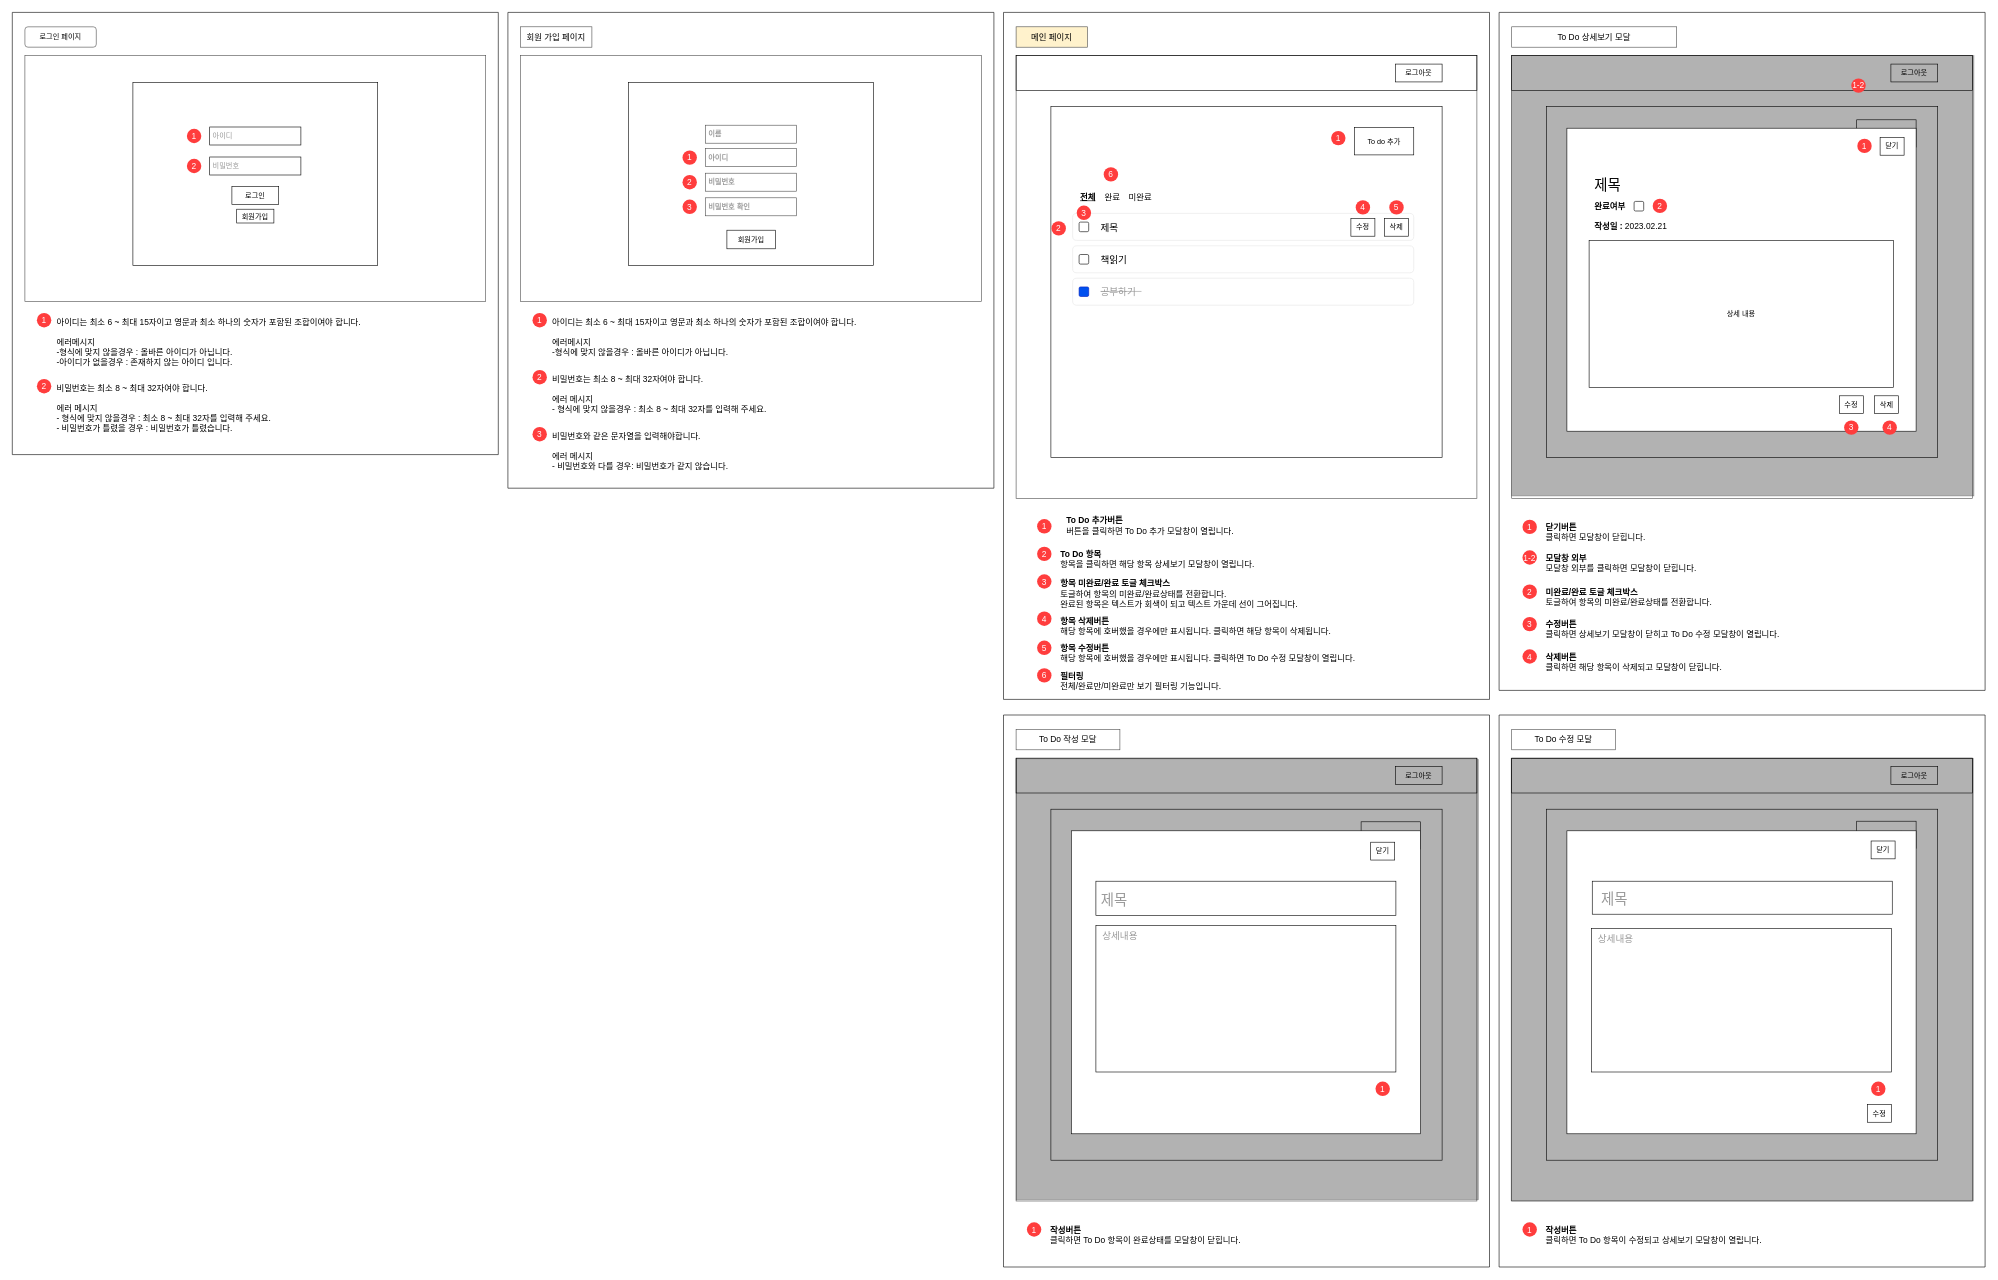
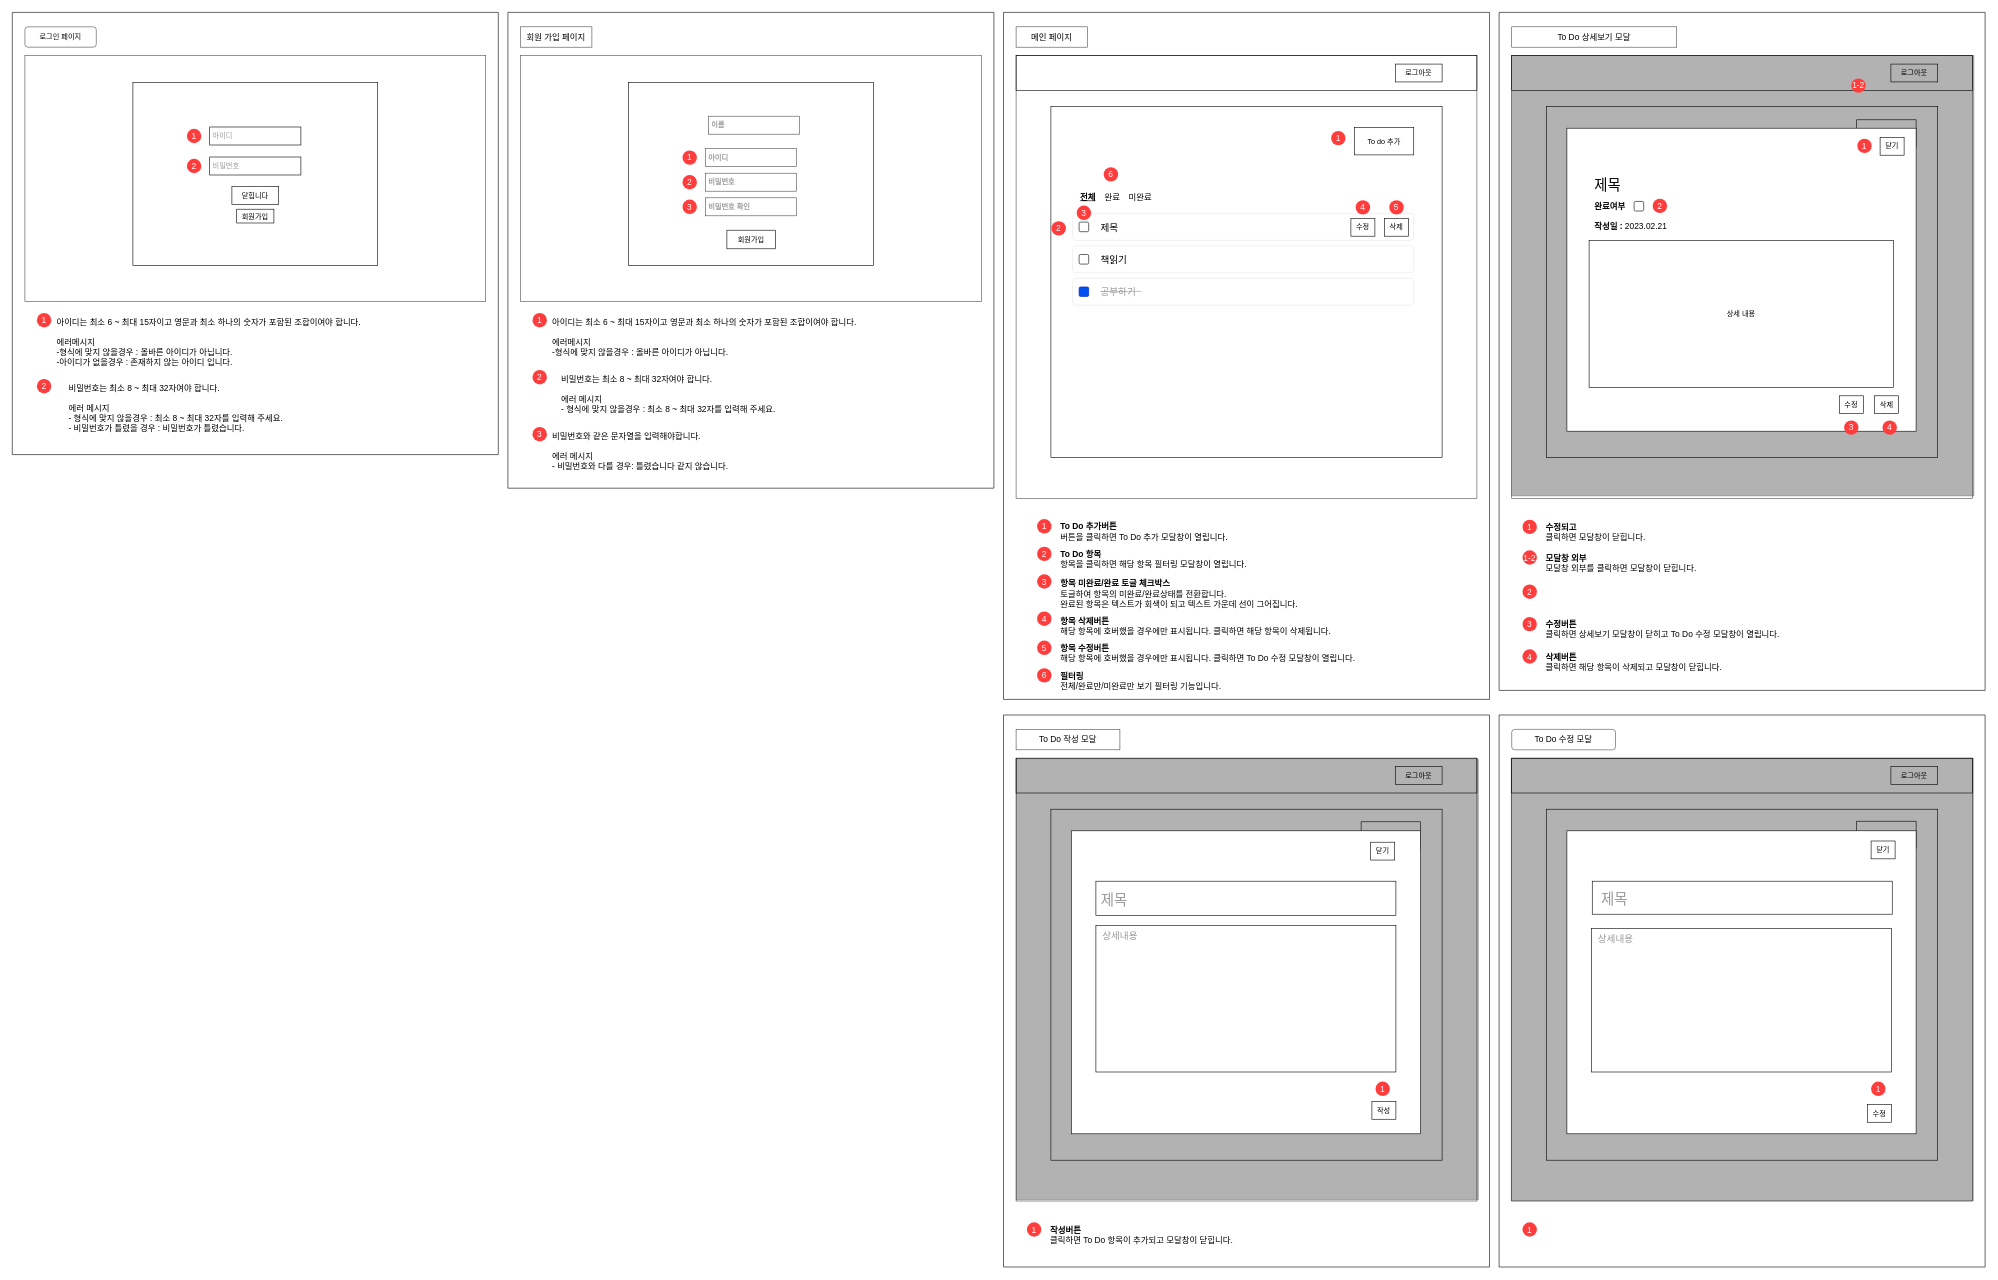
- <mxCell id="37" value="메인 페이지" style="rounded=0;whiteSpace=wrap;html=1;strokeColor=#4D4D4D;fontSize=14;fontColor=#000000;fillColor=#fff2cc;" parent="34" vertex="1"><mxGeometry x="21" y="24" width="119" height="34" as="geometry" /></mxCell>
+ <mxCell id="37" value="메인 페이지" style="rounded=0;whiteSpace=wrap;html=1;strokeColor=#4D4D4D;fontSize=14;fontColor=#000000;fillColor=#FFFFFF;" parent="34" vertex="1"><mxGeometry x="21" y="24" width="119" height="34" as="geometry" /></mxCell>
- <mxCell id="29" value="&lt;font color=&quot;#999999&quot;&gt;&lt;b&gt;&amp;nbsp;이름&lt;/b&gt;&lt;/font&gt;" style="rounded=0;whiteSpace=wrap;html=1;fillColor=none;align=left;strokeColor=#4D4D4D;" parent="16" vertex="1"><mxGeometry x="329" y="188" width="152" height="30" as="geometry" /></mxCell>
+ <mxCell id="29" value="&lt;font color=&quot;#999999&quot;&gt;&lt;b&gt;&amp;nbsp;이름&lt;/b&gt;&lt;/font&gt;" style="rounded=0;whiteSpace=wrap;html=1;fillColor=none;align=left;strokeColor=#4D4D4D;" parent="16" vertex="1"><mxGeometry x="334" y="173" width="152" height="30" as="geometry" /></mxCell>
- <mxCell id="14" value="&lt;font&gt;&lt;span&gt;로그인&lt;/span&gt;&lt;/font&gt;" style="rounded=0;whiteSpace=wrap;html=1;fillColor=none;align=center;strokeColor=#000000;fontStyle=0;fontColor=#000000;" vertex="1" parent="2"><mxGeometry x="366" y="290" width="78" height="30" as="geometry" /></mxCell>
+ <mxCell id="14" value="&lt;font&gt;&lt;span&gt;닫힙니다&lt;/span&gt;&lt;/font&gt;" style="rounded=0;whiteSpace=wrap;html=1;fillColor=none;align=center;strokeColor=#000000;fontStyle=0;fontColor=#000000;" vertex="1" parent="2"><mxGeometry x="366" y="290" width="78" height="30" as="geometry" /></mxCell>
- <mxCell id="26" value="비밀번호는 최소 8 ~ 최대 32자여야 합니다.&lt;br&gt;&lt;br&gt;에러 메시지&lt;br&gt;- 형식에 맞지 않을경우 : 최소 8 ~ 최대 32자를 입력해 주세요." style="text;html=1;align=left;verticalAlign=top;resizable=0;points=[];autosize=1;strokeColor=none;fillColor=none;fontSize=14;fontColor=#000000;" parent="16" vertex="1"><mxGeometry x="72" y="596" width="399" height="79" as="geometry" /></mxCell>
+ <mxCell id="26" value="비밀번호는 최소 8 ~ 최대 32자여야 합니다.&lt;br&gt;&lt;br&gt;에러 메시지&lt;br&gt;- 형식에 맞지 않을경우 : 최소 8 ~ 최대 32자를 입력해 주세요." style="text;html=1;align=left;verticalAlign=top;resizable=0;points=[];autosize=1;strokeColor=none;fillColor=none;fontSize=14;fontColor=#000000;" parent="16" vertex="1"><mxGeometry x="87" y="596" width="399" height="79" as="geometry" /></mxCell>
- <mxCell id="12" value="비밀번호는 최소 8 ~ 최대 32자여야 합니다.&lt;br&gt;&lt;br&gt;에러 메시지&lt;br&gt;- 형식에 맞지 않을경우 : 최소 8 ~ 최대 32자를 입력해 주세요.&lt;br&gt;- 비밀번호가 틀렸을 경우 : 비밀번호가 틀렸습니다." style="text;html=1;align=left;verticalAlign=top;resizable=0;points=[];autosize=1;strokeColor=none;fillColor=none;fontSize=14;fontColor=#000000;" parent="2" vertex="1"><mxGeometry x="72" y="611" width="400" height="100" as="geometry" /></mxCell>
+ <mxCell id="12" value="비밀번호는 최소 8 ~ 최대 32자여야 합니다.&lt;br&gt;&lt;br&gt;에러 메시지&lt;br&gt;- 형식에 맞지 않을경우 : 최소 8 ~ 최대 32자를 입력해 주세요.&lt;br&gt;- 비밀번호가 틀렸을 경우 : 비밀번호가 틀렸습니다." style="text;html=1;align=left;verticalAlign=top;resizable=0;points=[];autosize=1;strokeColor=none;fillColor=none;fontSize=14;fontColor=#000000;" parent="2" vertex="1"><mxGeometry x="92" y="611" width="400" height="100" as="geometry" /></mxCell>
- <mxCell id="32" value="비밀번호와 같은 문자열을 입력해야합니다.&lt;br&gt;&lt;br&gt;에러 메시지&lt;br&gt;- 비밀번호와 다를 경우: 비밀번호가 같지 않습니다." style="text;html=1;align=left;verticalAlign=top;resizable=0;points=[];autosize=1;strokeColor=none;fillColor=none;fontSize=14;fontColor=#000000;" parent="16" vertex="1"><mxGeometry x="72" y="691" width="334" height="79" as="geometry" /></mxCell>
+ <mxCell id="32" value="비밀번호와 같은 문자열을 입력해야합니다.&lt;br&gt;&lt;br&gt;에러 메시지&lt;br&gt;- 비밀번호와 다를 경우: 틀렸습니다 같지 않습니다." style="text;html=1;align=left;verticalAlign=top;resizable=0;points=[];autosize=1;strokeColor=none;fillColor=none;fontSize=14;fontColor=#000000;" parent="16" vertex="1"><mxGeometry x="72" y="691" width="334" height="79" as="geometry" /></mxCell>
- <mxCell id="42" value="&lt;b&gt;To Do 추가버튼&lt;/b&gt;&lt;br&gt;버튼을 클릭하면 To Do 추가 모달창이 열립니다." style="text;html=1;align=left;verticalAlign=top;resizable=0;points=[];autosize=1;strokeColor=none;fillColor=none;fontSize=14;fontColor=#000000;" parent="34" vertex="1"><mxGeometry x="103" y="832" width="316" height="46" as="geometry" /></mxCell>
+ <mxCell id="42" value="&lt;b&gt;To Do 추가버튼&lt;/b&gt;&lt;br&gt;버튼을 클릭하면 To Do 추가 모달창이 열립니다." style="text;html=1;align=left;verticalAlign=top;resizable=0;points=[];autosize=1;strokeColor=none;fillColor=none;fontSize=14;fontColor=#000000;" parent="34" vertex="1"><mxGeometry x="93" y="842" width="316" height="46" as="geometry" /></mxCell>
- <mxCell id="101" value="&lt;b&gt;닫기버튼&lt;br&gt;&lt;/b&gt;클릭하면 모달창이 닫힙니다." style="text;html=1;align=left;verticalAlign=top;resizable=0;points=[];autosize=1;strokeColor=none;fillColor=none;fontSize=14;fontColor=#000000;" parent="74" vertex="1"><mxGeometry x="76" y="843" width="198" height="46" as="geometry" /></mxCell>
+ <mxCell id="101" value="&lt;b&gt;수정되고&lt;br&gt;&lt;/b&gt;클릭하면 모달창이 닫힙니다." style="text;html=1;align=left;verticalAlign=top;resizable=0;points=[];autosize=1;strokeColor=none;fillColor=none;fontSize=14;fontColor=#000000;" parent="74" vertex="1"><mxGeometry x="76" y="843" width="198" height="46" as="geometry" /></mxCell>
- <mxCell id="44" value="&lt;b&gt;To Do 항목&lt;/b&gt;&lt;br&gt;항목을 클릭하면 해당 항목 상세보기 모달창이 열립니다." style="text;html=1;align=left;verticalAlign=top;resizable=0;points=[];autosize=1;strokeColor=none;fillColor=none;fontSize=14;fontColor=#000000;" parent="34" vertex="1"><mxGeometry x="93" y="888" width="367" height="46" as="geometry" /></mxCell>
+ <mxCell id="44" value="&lt;b&gt;To Do 항목&lt;/b&gt;&lt;br&gt;항목을 클릭하면 해당 항목 필터링 모달창이 열립니다." style="text;html=1;align=left;verticalAlign=top;resizable=0;points=[];autosize=1;strokeColor=none;fillColor=none;fontSize=14;fontColor=#000000;" parent="34" vertex="1"><mxGeometry x="93" y="888" width="367" height="46" as="geometry" /></mxCell>
- <mxCell id="99" value="&lt;b&gt;미완료/완료&lt;/b&gt;&amp;nbsp;&lt;b&gt;토글&amp;nbsp;체크박스&lt;/b&gt;&lt;br&gt;토글하여 항목의 미완료/완료상태를 전환합니다." style="text;html=1;align=left;verticalAlign=top;resizable=0;points=[];autosize=1;strokeColor=none;fillColor=none;fontSize=14;fontColor=#000000;" parent="74" vertex="1"><mxGeometry x="76" y="951" width="317" height="46" as="geometry" /></mxCell>
- <mxCell id="136" value="To Do 수정 모달" style="rounded=0;whiteSpace=wrap;html=1;strokeColor=#4D4D4D;fontSize=14;fontColor=#000000;fillColor=#FFFFFF;" parent="132" vertex="1"><mxGeometry x="21" y="24" width="173" height="34" as="geometry" /></mxCell>
+ <mxCell id="136" value="To Do 수정 모달" style="whiteSpace=wrap;html=1;strokeColor=#4D4D4D;fontSize=14;fontColor=#000000;fillColor=#FFFFFF;rounded=1;" parent="132" vertex="1"><mxGeometry x="21" y="24" width="173" height="34" as="geometry" /></mxCell>
+ <mxCell id="131" value="작성" style="rounded=0;whiteSpace=wrap;html=1;fillColor=none;align=center;strokeColor=#000000;fontStyle=0;fontColor=#000000;" vertex="1" parent="111"><mxGeometry x="614" y="644" width="40" height="29.75" as="geometry" /></mxCell>
- <mxCell id="126" value="&lt;b&gt;작성버튼&lt;br&gt;&lt;/b&gt;클릭하면 To Do 항목이 완료상태를 모달창이 닫힙니다." style="text;html=1;align=left;verticalAlign=top;resizable=0;points=[];autosize=1;strokeColor=none;fillColor=none;fontSize=14;fontColor=#000000;" parent="111" vertex="1"><mxGeometry x="76" y="843" width="344" height="46" as="geometry" /></mxCell>
+ <mxCell id="126" value="&lt;b&gt;작성버튼&lt;br&gt;&lt;/b&gt;클릭하면 To Do 항목이 추가되고 모달창이 닫힙니다." style="text;html=1;align=left;verticalAlign=top;resizable=0;points=[];autosize=1;strokeColor=none;fillColor=none;fontSize=14;fontColor=#000000;" parent="111" vertex="1"><mxGeometry x="76" y="843" width="344" height="46" as="geometry" /></mxCell>
- <mxCell id="147" value="&lt;b&gt;작성버튼&lt;br&gt;&lt;/b&gt;클릭하면 To Do 항목이 수정되고 상세보기 모달창이 열립니다." style="text;html=1;align=left;verticalAlign=top;resizable=0;points=[];autosize=1;strokeColor=none;fillColor=none;fontSize=14;fontColor=#000000;" parent="132" vertex="1"><mxGeometry x="76" y="843" width="404" height="46" as="geometry" /></mxCell>
